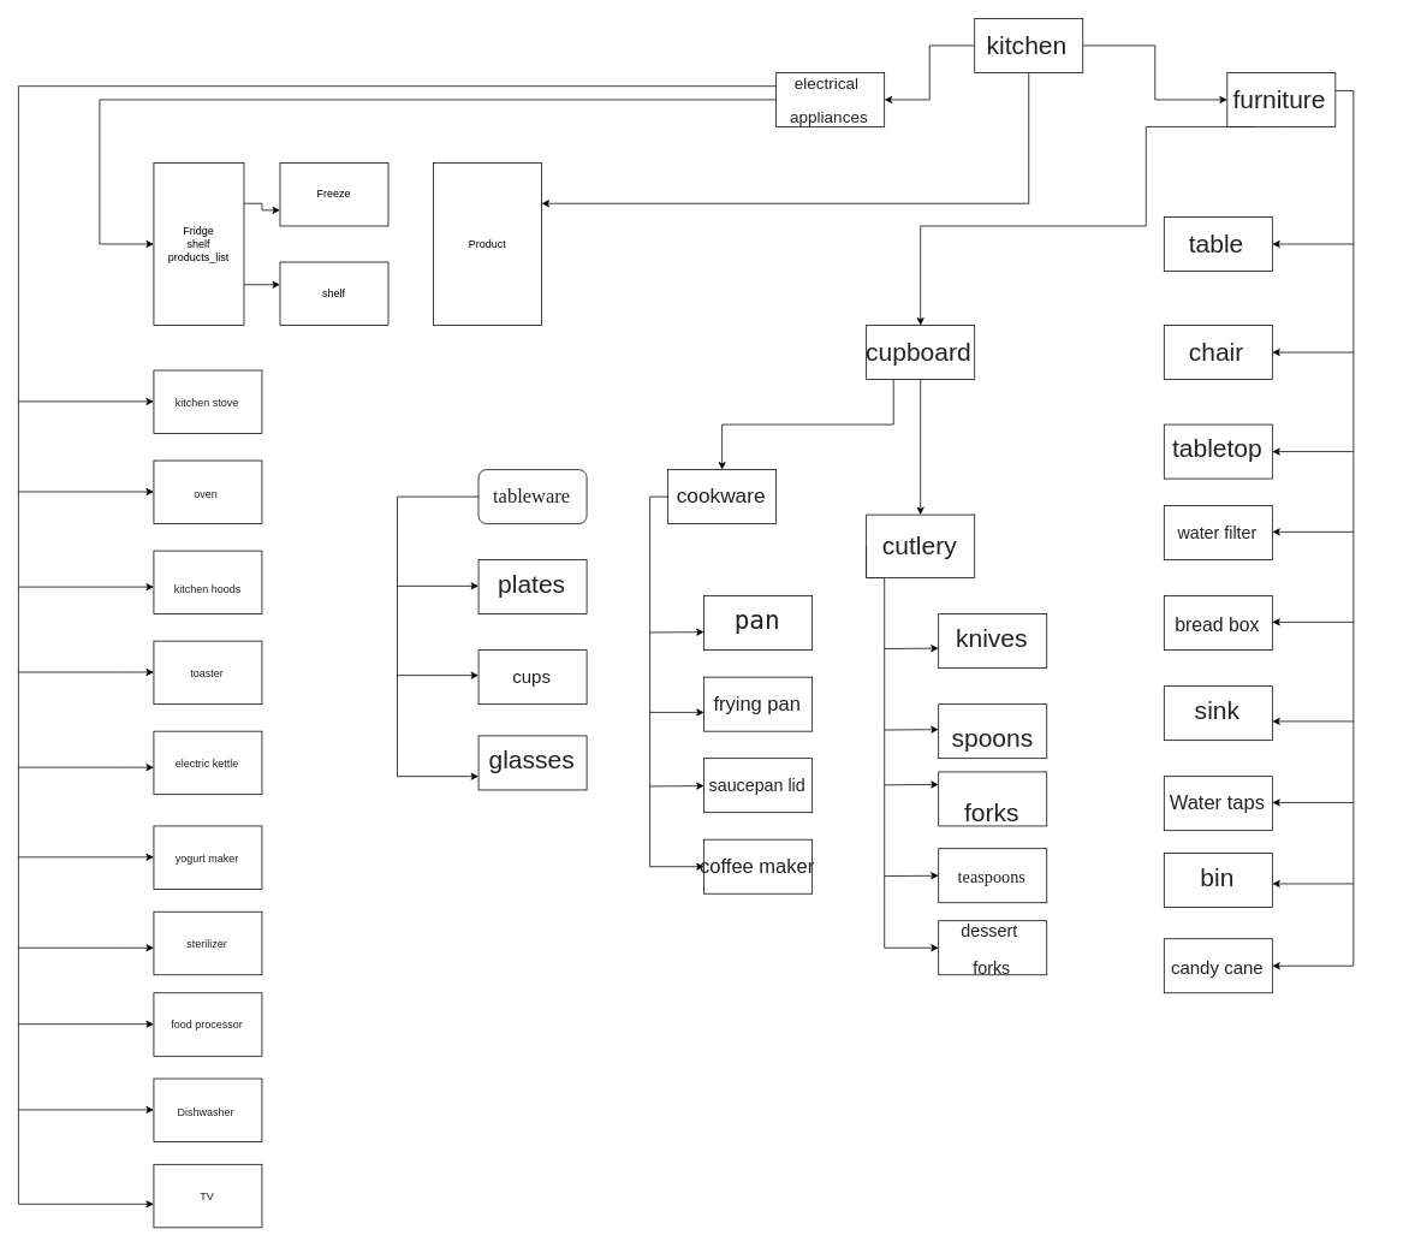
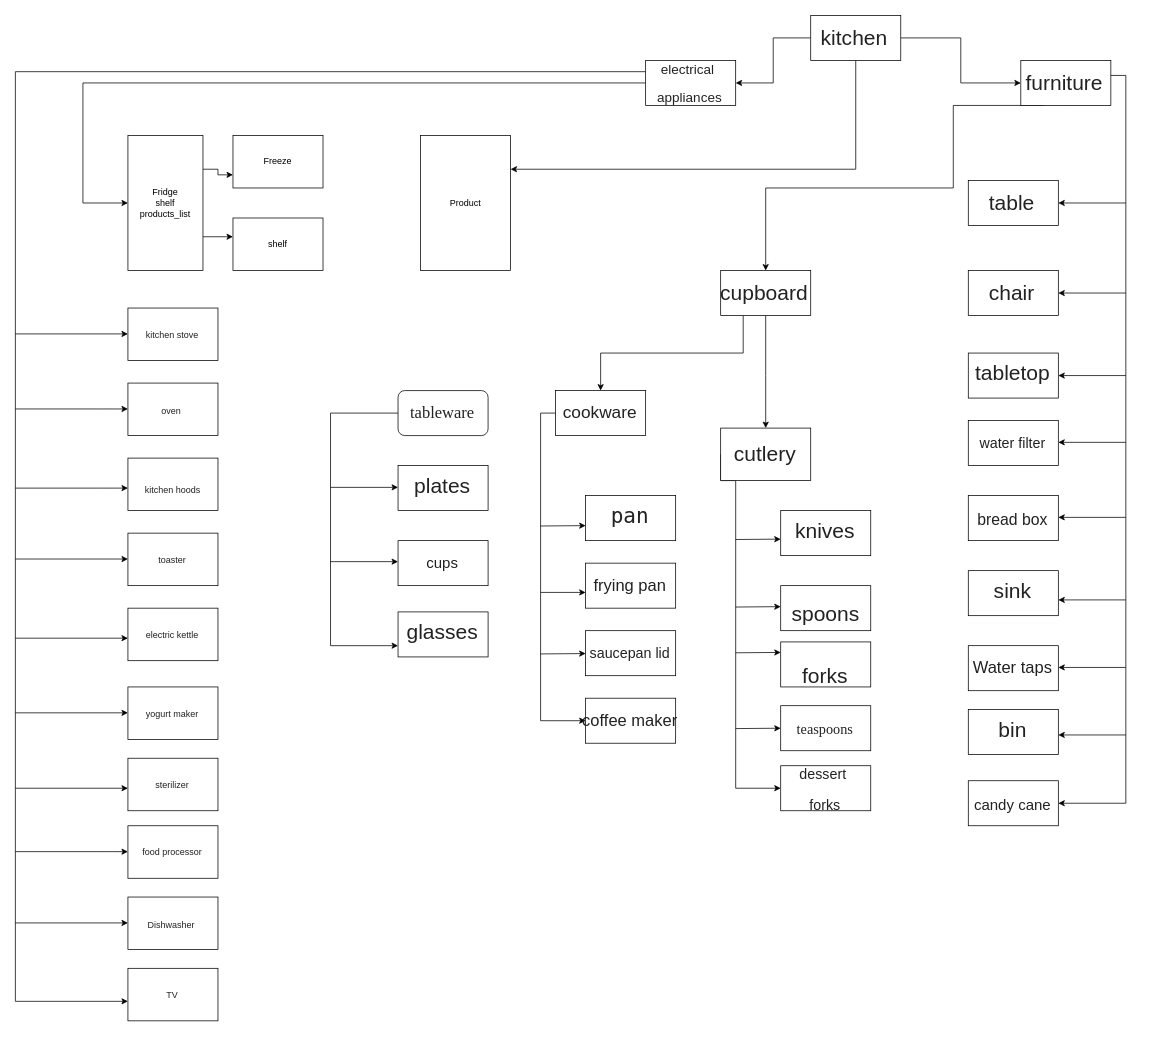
- <mxCell id="5" value="Product" style="rounded=0;whiteSpace=wrap;html=1;" parent="1" vertex="1"><mxGeometry x="480" y="180" width="120" height="180" as="geometry" /></mxCell>
+ <mxCell id="5" value="Product" style="rounded=0;whiteSpace=wrap;html=1;" parent="1" vertex="1"><mxGeometry x="560" y="180" width="120" height="180" as="geometry" /></mxCell>
